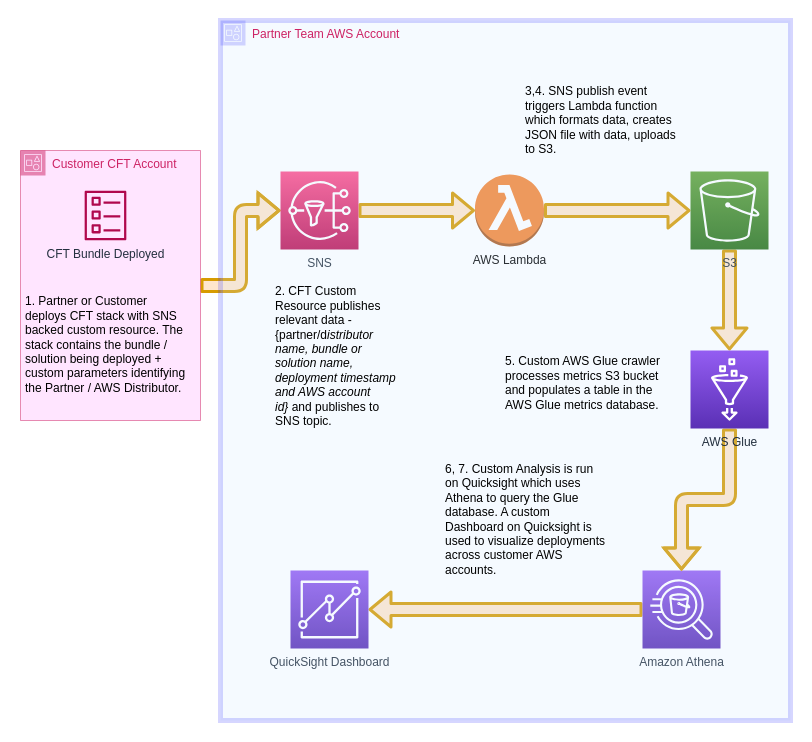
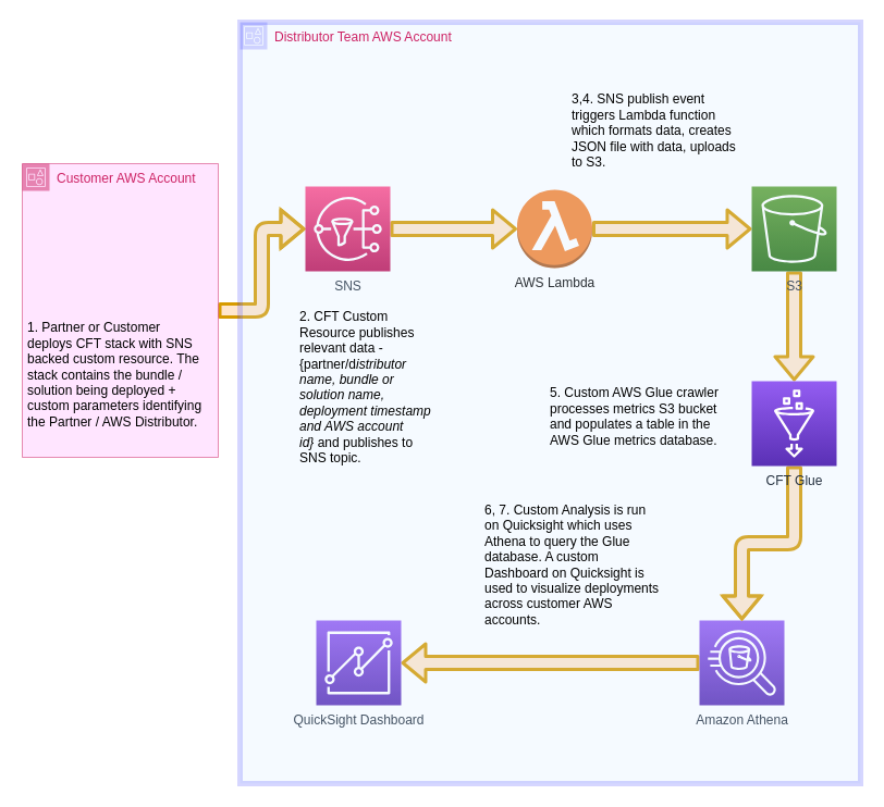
- <mxCell id="16" value="Partner Team AWS Account" style="points=[[0,0],[0.25,0],[0.5,0],[0.75,0],[1,0],[1,0.25],[1,0.5],[1,0.75],[1,1],[0.75,1],[0.5,1],[0.25,1],[0,1],[0,0.75],[0,0.5],[0,0.25]];outlineConnect=0;gradientColor=none;html=1;whiteSpace=wrap;fontSize=12;fontStyle=0;container=1;pointerEvents=0;collapsible=0;recursiveResize=0;shape=mxgraph.aws4.group;grIcon=mxgraph.aws4.group_account;strokeColor=#3333FF;fillColor=#CCE5FF;verticalAlign=top;align=left;spacingLeft=30;fontColor=#CD2264;dashed=0;strokeWidth=5;shadow=0;sketch=0;opacity=20;" parent="1" vertex="1"><mxGeometry x="220" y="20" width="570" height="700" as="geometry" /></mxCell>
+ <mxCell id="16" value="Distributor Team AWS Account" style="points=[[0,0],[0.25,0],[0.5,0],[0.75,0],[1,0],[1,0.25],[1,0.5],[1,0.75],[1,1],[0.75,1],[0.5,1],[0.25,1],[0,1],[0,0.75],[0,0.5],[0,0.25]];outlineConnect=0;gradientColor=none;html=1;whiteSpace=wrap;fontSize=12;fontStyle=0;container=1;pointerEvents=0;collapsible=0;recursiveResize=0;shape=mxgraph.aws4.group;grIcon=mxgraph.aws4.group_account;strokeColor=#3333FF;fillColor=#CCE5FF;verticalAlign=top;align=left;spacingLeft=30;fontColor=#CD2264;dashed=0;strokeWidth=5;shadow=0;sketch=0;opacity=20;" parent="1" vertex="1"><mxGeometry x="220" y="20" width="570" height="700" as="geometry" /></mxCell>
- <mxCell id="3" value="Customer CFT Account" style="points=[[0,0],[0.25,0],[0.5,0],[0.75,0],[1,0],[1,0.25],[1,0.5],[1,0.75],[1,1],[0.75,1],[0.5,1],[0.25,1],[0,1],[0,0.75],[0,0.5],[0,0.25]];outlineConnect=0;gradientColor=none;html=1;whiteSpace=wrap;fontSize=12;fontStyle=0;container=1;pointerEvents=0;collapsible=0;recursiveResize=0;shape=mxgraph.aws4.group;grIcon=mxgraph.aws4.group_account;strokeColor=#CD2264;fillColor=#FFCCFF;verticalAlign=top;align=left;spacingLeft=30;fontColor=#CD2264;dashed=0;opacity=50;" parent="1" vertex="1"><mxGeometry x="20" y="150" width="180" height="270" as="geometry" /></mxCell>
+ <mxCell id="3" value="Customer AWS Account" style="points=[[0,0],[0.25,0],[0.5,0],[0.75,0],[1,0],[1,0.25],[1,0.5],[1,0.75],[1,1],[0.75,1],[0.5,1],[0.25,1],[0,1],[0,0.75],[0,0.5],[0,0.25]];outlineConnect=0;gradientColor=none;html=1;whiteSpace=wrap;fontSize=12;fontStyle=0;container=1;pointerEvents=0;collapsible=0;recursiveResize=0;shape=mxgraph.aws4.group;grIcon=mxgraph.aws4.group_account;strokeColor=#CD2264;fillColor=#FFCCFF;verticalAlign=top;align=left;spacingLeft=30;fontColor=#CD2264;dashed=0;opacity=50;" parent="1" vertex="1"><mxGeometry x="20" y="150" width="180" height="270" as="geometry" /></mxCell>
- <mxCell id="4" value="CFT Bundle Deployed" style="sketch=0;outlineConnect=0;fontColor=#232F3E;gradientColor=none;fillColor=#B0084D;strokeColor=none;dashed=0;verticalLabelPosition=bottom;verticalAlign=top;align=center;html=1;fontSize=12;fontStyle=0;aspect=fixed;pointerEvents=1;shape=mxgraph.aws4.template;" parent="3" vertex="1"><mxGeometry x="64.16" y="40" width="41.67" height="50" as="geometry" /></mxCell>
- <mxCell id="19" value="AWS Glue" style="sketch=0;points=[[0,0,0],[0.25,0,0],[0.5,0,0],[0.75,0,0],[1,0,0],[0,1,0],[0.25,1,0],[0.5,1,0],[0.75,1,0],[1,1,0],[0,0.25,0],[0,0.5,0],[0,0.75,0],[1,0.25,0],[1,0.5,0],[1,0.75,0]];outlineConnect=0;fontColor=#232F3E;gradientColor=#945DF2;gradientDirection=north;fillColor=#5A30B5;strokeColor=#ffffff;dashed=0;verticalLabelPosition=bottom;verticalAlign=top;align=center;html=1;fontSize=12;fontStyle=0;aspect=fixed;shape=mxgraph.aws4.resourceIcon;resIcon=mxgraph.aws4.glue;" parent="16" vertex="1"><mxGeometry x="470" y="330" width="78" height="78" as="geometry" /></mxCell>
+ <mxCell id="19" value="CFT Glue" style="sketch=0;points=[[0,0,0],[0.25,0,0],[0.5,0,0],[0.75,0,0],[1,0,0],[0,1,0],[0.25,1,0],[0.5,1,0],[0.75,1,0],[1,1,0],[0,0.25,0],[0,0.5,0],[0,0.75,0],[1,0.25,0],[1,0.5,0],[1,0.75,0]];outlineConnect=0;fontColor=#232F3E;gradientColor=#945DF2;gradientDirection=north;fillColor=#5A30B5;strokeColor=#ffffff;dashed=0;verticalLabelPosition=bottom;verticalAlign=top;align=center;html=1;fontSize=12;fontStyle=0;aspect=fixed;shape=mxgraph.aws4.resourceIcon;resIcon=mxgraph.aws4.glue;" parent="16" vertex="1"><mxGeometry x="470" y="330" width="78" height="78" as="geometry" /></mxCell>
